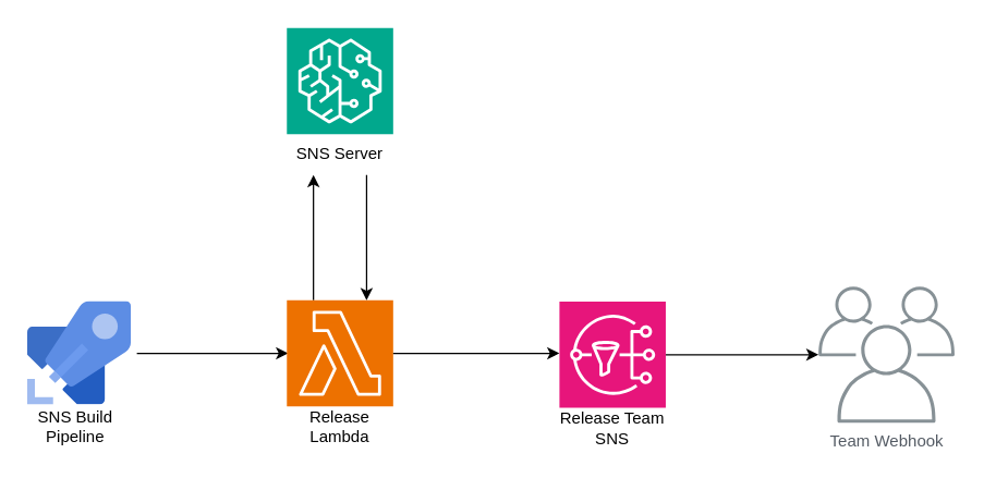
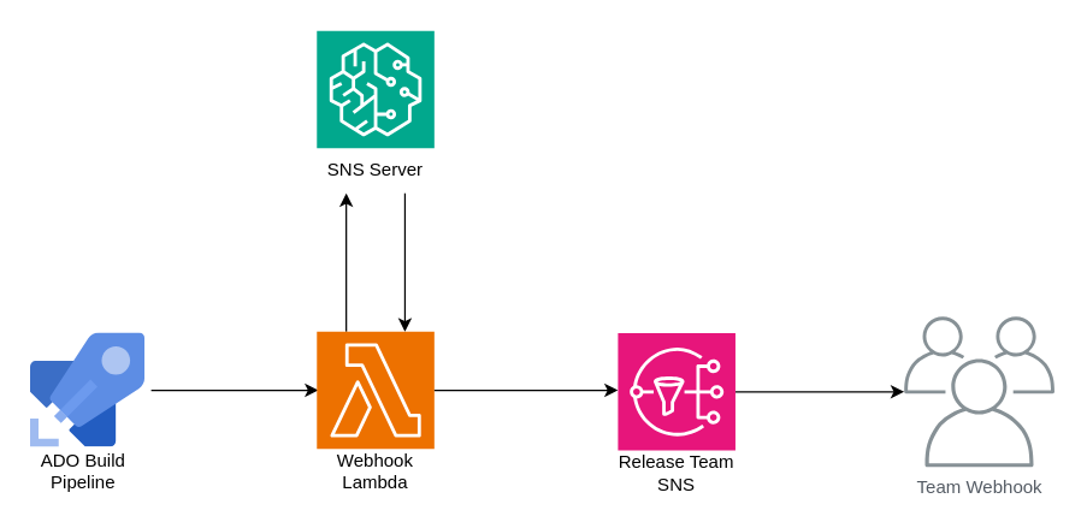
- <mxCell id="12" value="SNS Build Pipeline" style="text;html=1;align=center;verticalAlign=middle;whiteSpace=wrap;rounded=0;" parent="1" vertex="1"><mxGeometry x="20" y="298" width="70" height="30" as="geometry" /></mxCell>
+ <mxCell id="12" value="ADO Build Pipeline" style="text;html=1;align=center;verticalAlign=middle;whiteSpace=wrap;rounded=0;" parent="1" vertex="1"><mxGeometry x="20" y="298" width="70" height="30" as="geometry" /></mxCell>
- <mxCell id="5" value="Release Lambda" style="text;html=1;align=center;verticalAlign=middle;whiteSpace=wrap;rounded=0;" parent="1" vertex="1"><mxGeometry x="219" y="298" width="60" height="30" as="geometry" /></mxCell>
+ <mxCell id="5" value="Webhook Lambda" style="text;html=1;align=center;verticalAlign=middle;whiteSpace=wrap;rounded=0;" parent="1" vertex="1"><mxGeometry x="219" y="298" width="60" height="30" as="geometry" /></mxCell>
